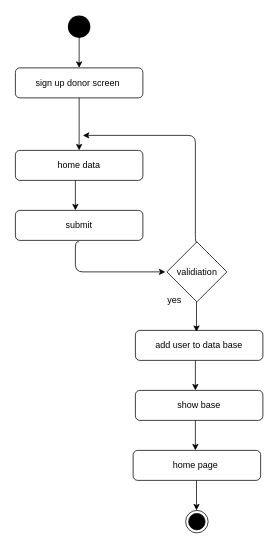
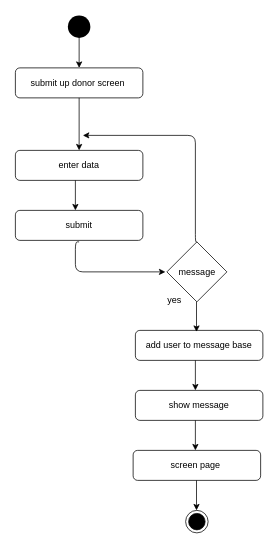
- <mxCell id="4" value="sign up donor screen&amp;nbsp;" style="shape=ext;rounded=1;html=1;whiteSpace=wrap;" vertex="1" parent="1"><mxGeometry x="20" y="90" width="170" height="40" as="geometry" /></mxCell>
+ <mxCell id="4" value="submit up donor screen&amp;nbsp;" style="shape=ext;rounded=1;html=1;whiteSpace=wrap;" vertex="1" parent="1"><mxGeometry x="20" y="90" width="170" height="40" as="geometry" /></mxCell>
- <mxCell id="6" value="home data" style="shape=ext;rounded=1;html=1;whiteSpace=wrap;" vertex="1" parent="1"><mxGeometry x="20" y="200" width="170" height="40" as="geometry" /></mxCell>
+ <mxCell id="6" value="enter data" style="shape=ext;rounded=1;html=1;whiteSpace=wrap;" vertex="1" parent="1"><mxGeometry x="20" y="200" width="170" height="40" as="geometry" /></mxCell>
- <mxCell id="9" value="validiation" style="text;html=1;align=center;verticalAlign=middle;resizable=0;points=[];autosize=1;" vertex="1" parent="1"><mxGeometry x="227" y="352" width="70" height="20" as="geometry" /></mxCell>
+ <mxCell id="9" value="message" style="text;html=1;align=center;verticalAlign=middle;resizable=0;points=[];autosize=1;" vertex="1" parent="1"><mxGeometry x="227" y="352" width="70" height="20" as="geometry" /></mxCell>
- <mxCell id="13" value="add user to data base" style="shape=ext;rounded=1;html=1;whiteSpace=wrap;" vertex="1" parent="1"><mxGeometry x="180" y="440" width="170" height="40" as="geometry" /></mxCell>
+ <mxCell id="13" value="add user to message base" style="shape=ext;rounded=1;html=1;whiteSpace=wrap;" vertex="1" parent="1"><mxGeometry x="180" y="440" width="170" height="40" as="geometry" /></mxCell>
- <mxCell id="16" value="show base" style="shape=ext;rounded=1;html=1;whiteSpace=wrap;" vertex="1" parent="1"><mxGeometry x="180" y="520" width="170" height="40" as="geometry" /></mxCell>
+ <mxCell id="16" value="show message" style="shape=ext;rounded=1;html=1;whiteSpace=wrap;" vertex="1" parent="1"><mxGeometry x="180" y="520" width="170" height="40" as="geometry" /></mxCell>
- <mxCell id="17" value="home page&amp;nbsp;" style="shape=ext;rounded=1;html=1;whiteSpace=wrap;" vertex="1" parent="1"><mxGeometry x="177" y="600" width="170" height="40" as="geometry" /></mxCell>
+ <mxCell id="17" value="screen page&amp;nbsp;" style="shape=ext;rounded=1;html=1;whiteSpace=wrap;" vertex="1" parent="1"><mxGeometry x="177" y="600" width="170" height="40" as="geometry" /></mxCell>
